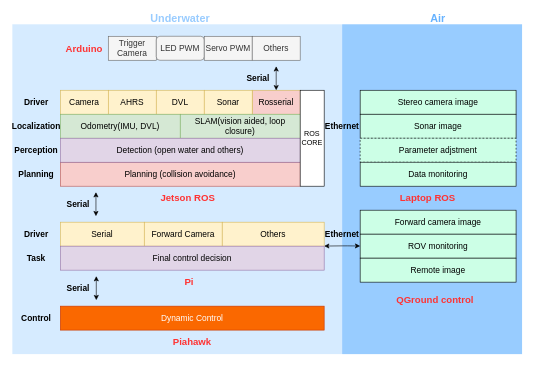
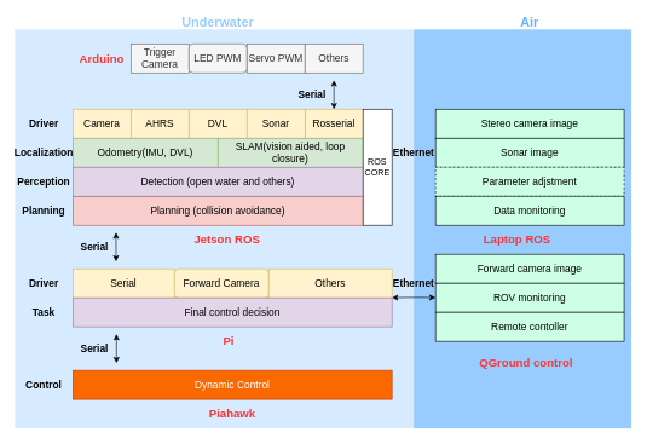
- <mxCell id="7" value="&lt;font style=&quot;font-size: 14px&quot;&gt;Rosserial&lt;/font&gt;" style="rounded=0;whiteSpace=wrap;html=1;fillColor=#f8cecc;strokeColor=#d6b656;" parent="1" vertex="1"><mxGeometry x="420" y="150" width="80" height="40" as="geometry" /></mxCell>
+ <mxCell id="7" value="&lt;font style=&quot;font-size: 14px&quot;&gt;Rosserial&lt;/font&gt;" style="rounded=0;whiteSpace=wrap;html=1;fillColor=#fff2cc;strokeColor=#d6b656;" parent="1" vertex="1"><mxGeometry x="420" y="150" width="80" height="40" as="geometry" /></mxCell>
- <mxCell id="53" value="&lt;font style=&quot;font-size: 14px&quot;&gt;Forward Camera&lt;/font&gt;" style="rounded=0;whiteSpace=wrap;html=1;fillColor=#fff2cc;strokeColor=#d6b656;" parent="1" vertex="1"><mxGeometry x="240" y="370" width="130" height="40" as="geometry" /></mxCell>
+ <mxCell id="53" value="&lt;font style=&quot;font-size: 14px&quot;&gt;Forward Camera&lt;/font&gt;" style="whiteSpace=wrap;html=1;fillColor=#fff2cc;strokeColor=#d6b656;rounded=1;" parent="1" vertex="1"><mxGeometry x="240" y="370" width="130" height="40" as="geometry" /></mxCell>
- <mxCell id="42" value="&lt;span style=&quot;font-size: 14px&quot;&gt;Remote image&lt;/span&gt;" style="rounded=0;whiteSpace=wrap;html=1;align=center;fillColor=#CCFFE6;" parent="39" vertex="1"><mxGeometry y="80" width="260" height="40" as="geometry" /></mxCell>
+ <mxCell id="42" value="&lt;span style=&quot;font-size: 14px&quot;&gt;Remote contoller&lt;/span&gt;" style="rounded=0;whiteSpace=wrap;html=1;align=center;fillColor=#CCFFE6;" parent="39" vertex="1"><mxGeometry y="80" width="260" height="40" as="geometry" /></mxCell>
